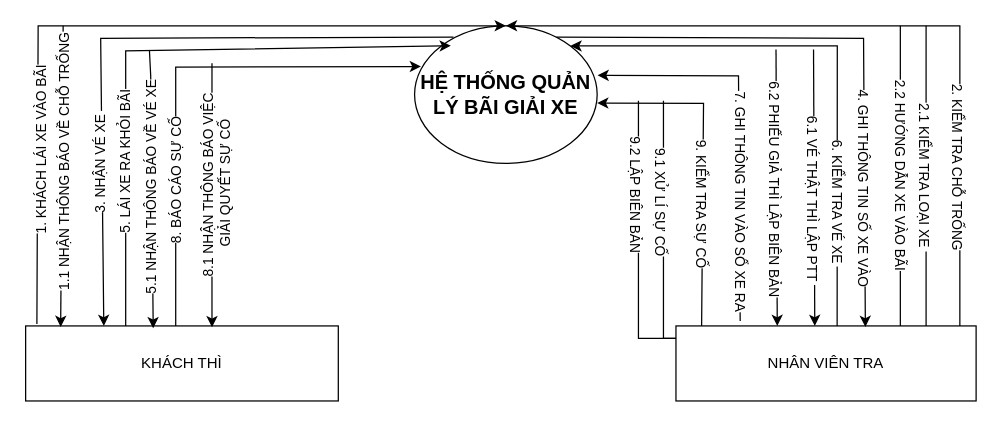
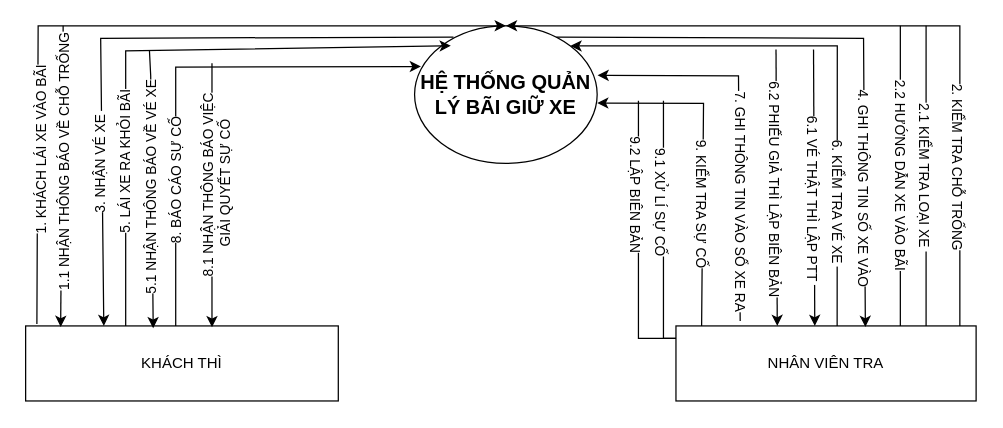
- <mxCell id="2" value="HỆ THỐNG QUẢN LÝ BÃI GIẢI XE" style="ellipse;whiteSpace=wrap;html=1;fontSize=16;fontStyle=1" vertex="1" parent="1"><mxGeometry x="331" y="20" width="146" height="110" as="geometry" /></mxCell>
+ <mxCell id="2" value="HỆ THỐNG QUẢN LÝ BÃI GIỮ XE" style="ellipse;whiteSpace=wrap;html=1;fontSize=16;fontStyle=1" vertex="1" parent="1"><mxGeometry x="331" y="20" width="146" height="110" as="geometry" /></mxCell>
